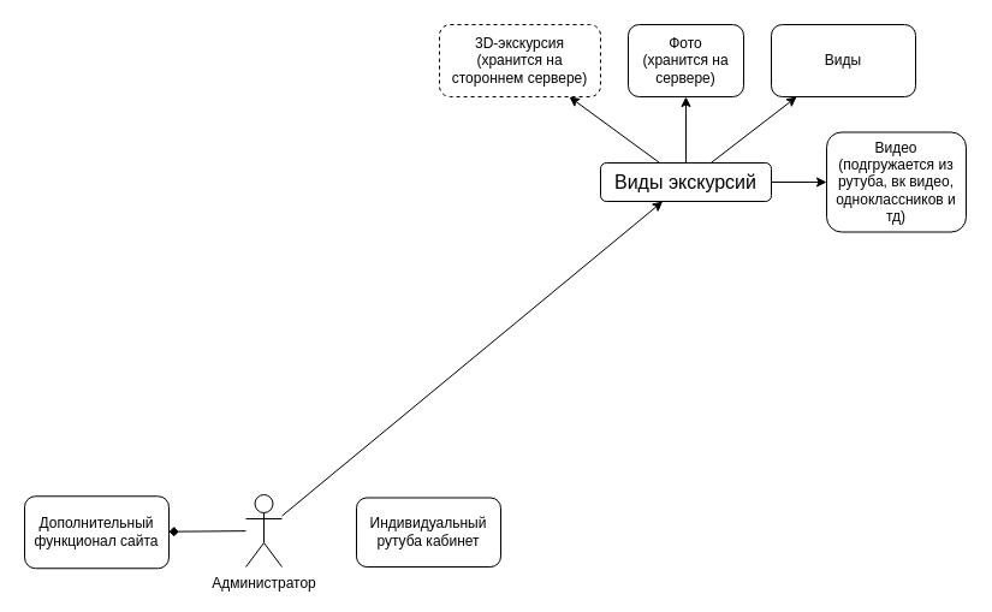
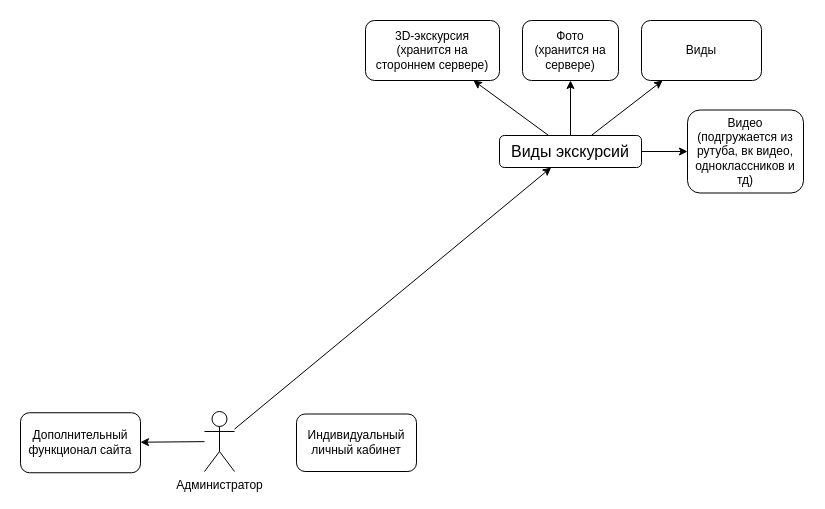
- <mxCell id="10" value="3D-экскурсия&lt;div&gt;(хранится на стороннем сервере)&lt;/div&gt;" style="whiteSpace=wrap;html=1;rounded=1;dashed=1;" vertex="1" parent="1"><mxGeometry x="365" width="134" height="60" as="geometry" y="20" /></mxCell>
+ <mxCell id="10" value="3D-экскурсия&lt;div&gt;(хранится на стороннем сервере)&lt;/div&gt;" style="whiteSpace=wrap;html=1;rounded=1;" vertex="1" parent="1"><mxGeometry x="365" width="134" height="60" as="geometry" y="20" /></mxCell>
- <mxCell id="12" value="" style="edgeStyle=none;rounded=0;orthogonalLoop=1;jettySize=auto;html=1;endArrow=diamond;" edge="1" parent="1" source="13" target="15"><mxGeometry relative="1" as="geometry" /></mxCell>
+ <mxCell id="12" value="" style="edgeStyle=none;rounded=0;orthogonalLoop=1;jettySize=auto;html=1;" edge="1" parent="1" source="13" target="15"><mxGeometry relative="1" as="geometry" /></mxCell>
- <mxCell id="14" value="Индивидуальный рутуба кабинет" style="rounded=1;whiteSpace=wrap;html=1;verticalAlign=middle;" vertex="1" parent="1"><mxGeometry y="413.5" width="120" height="57.5" as="geometry" x="296" /></mxCell>
+ <mxCell id="14" value="Индивидуальный личный кабинет" style="rounded=1;whiteSpace=wrap;html=1;verticalAlign=middle;" vertex="1" parent="1"><mxGeometry y="413.5" width="120" height="57.5" as="geometry" x="296" /></mxCell>
